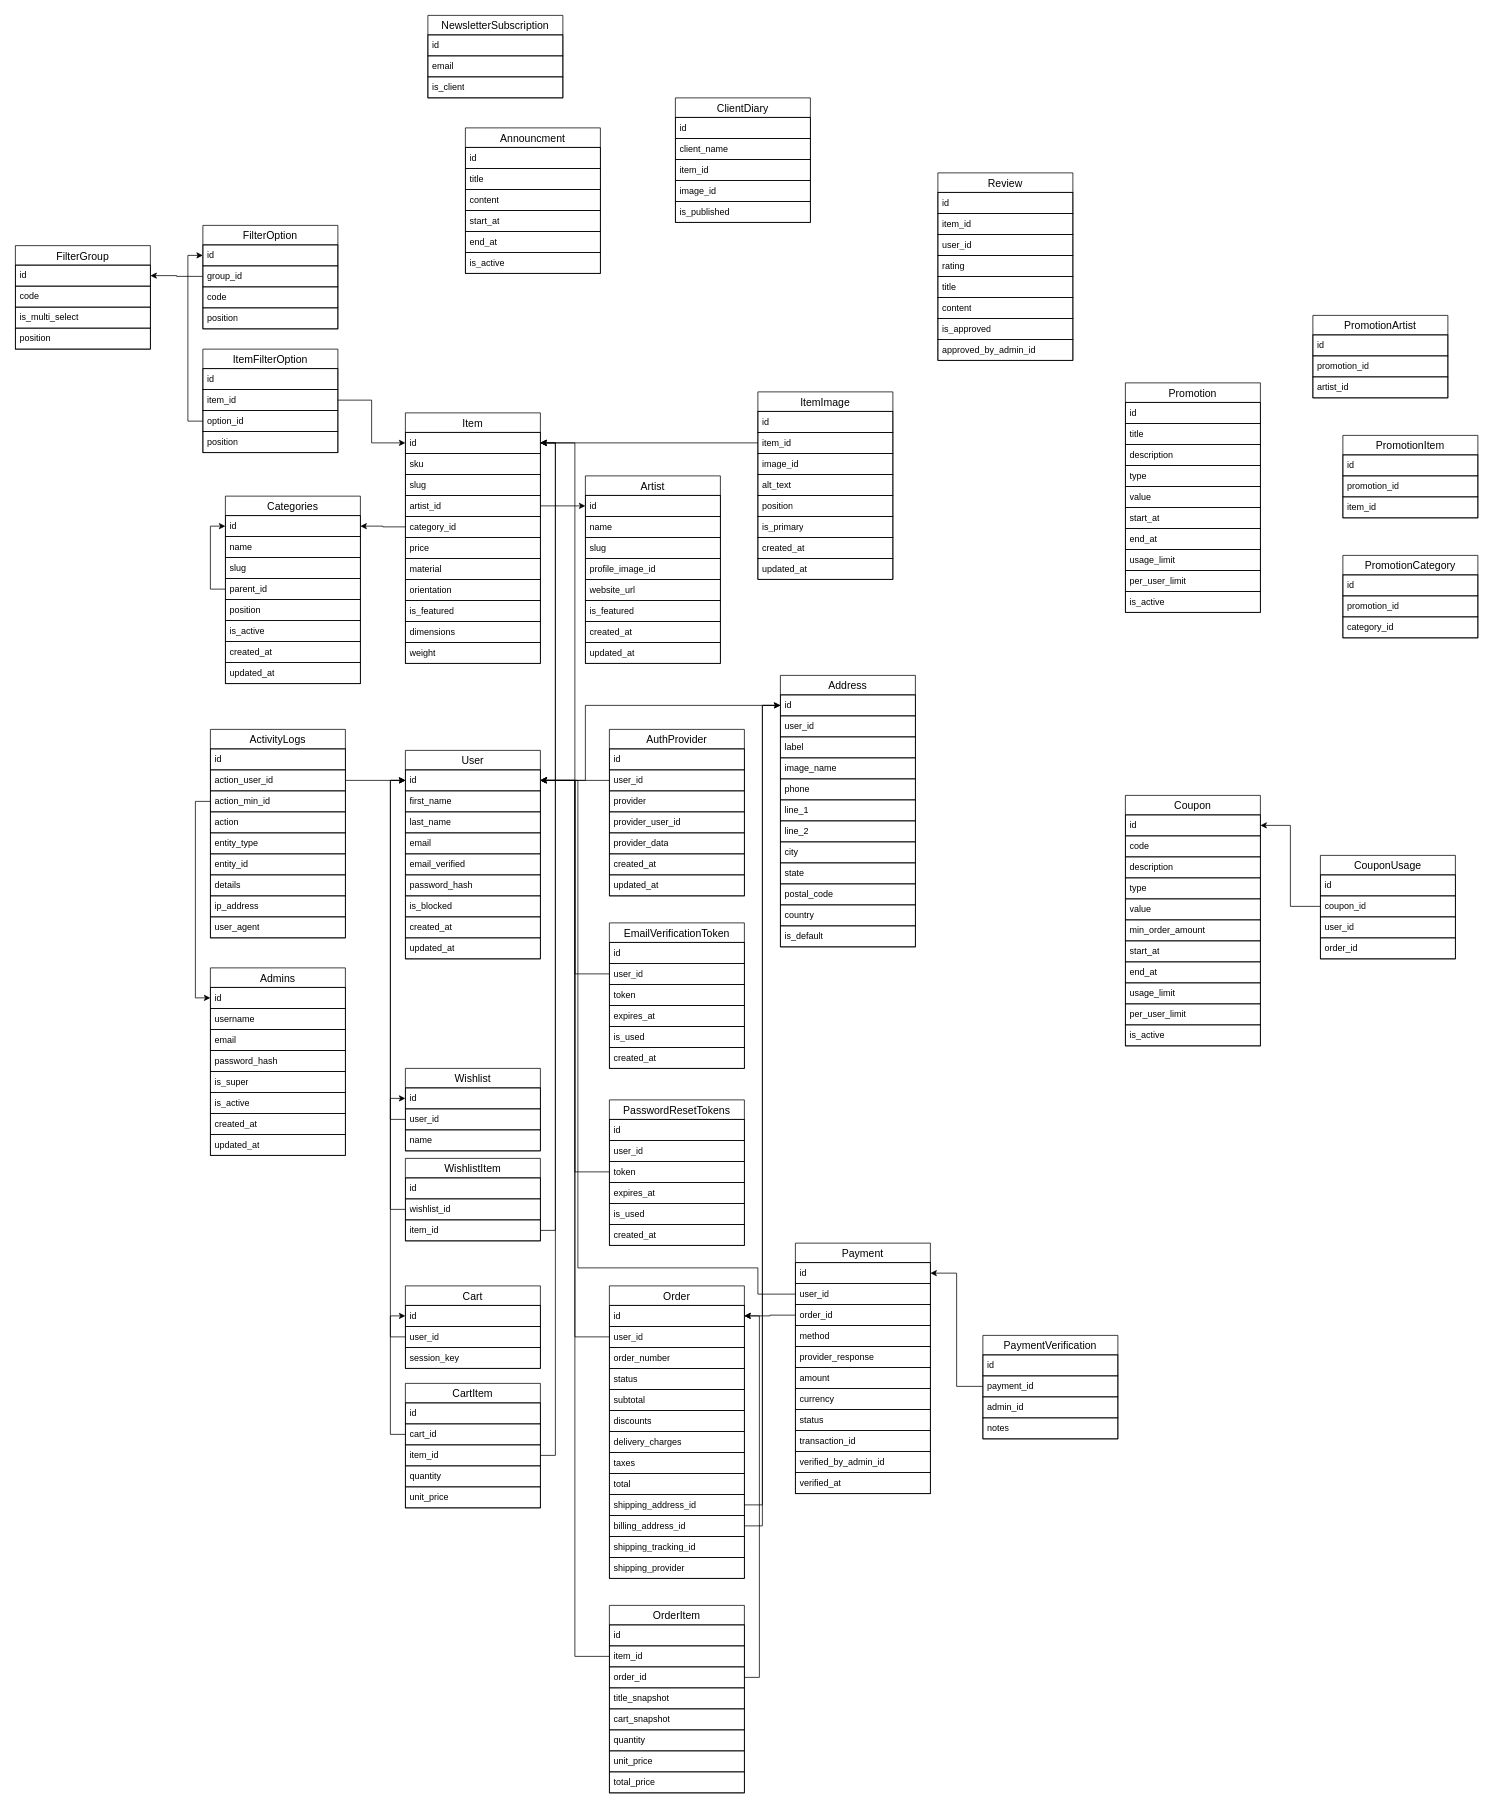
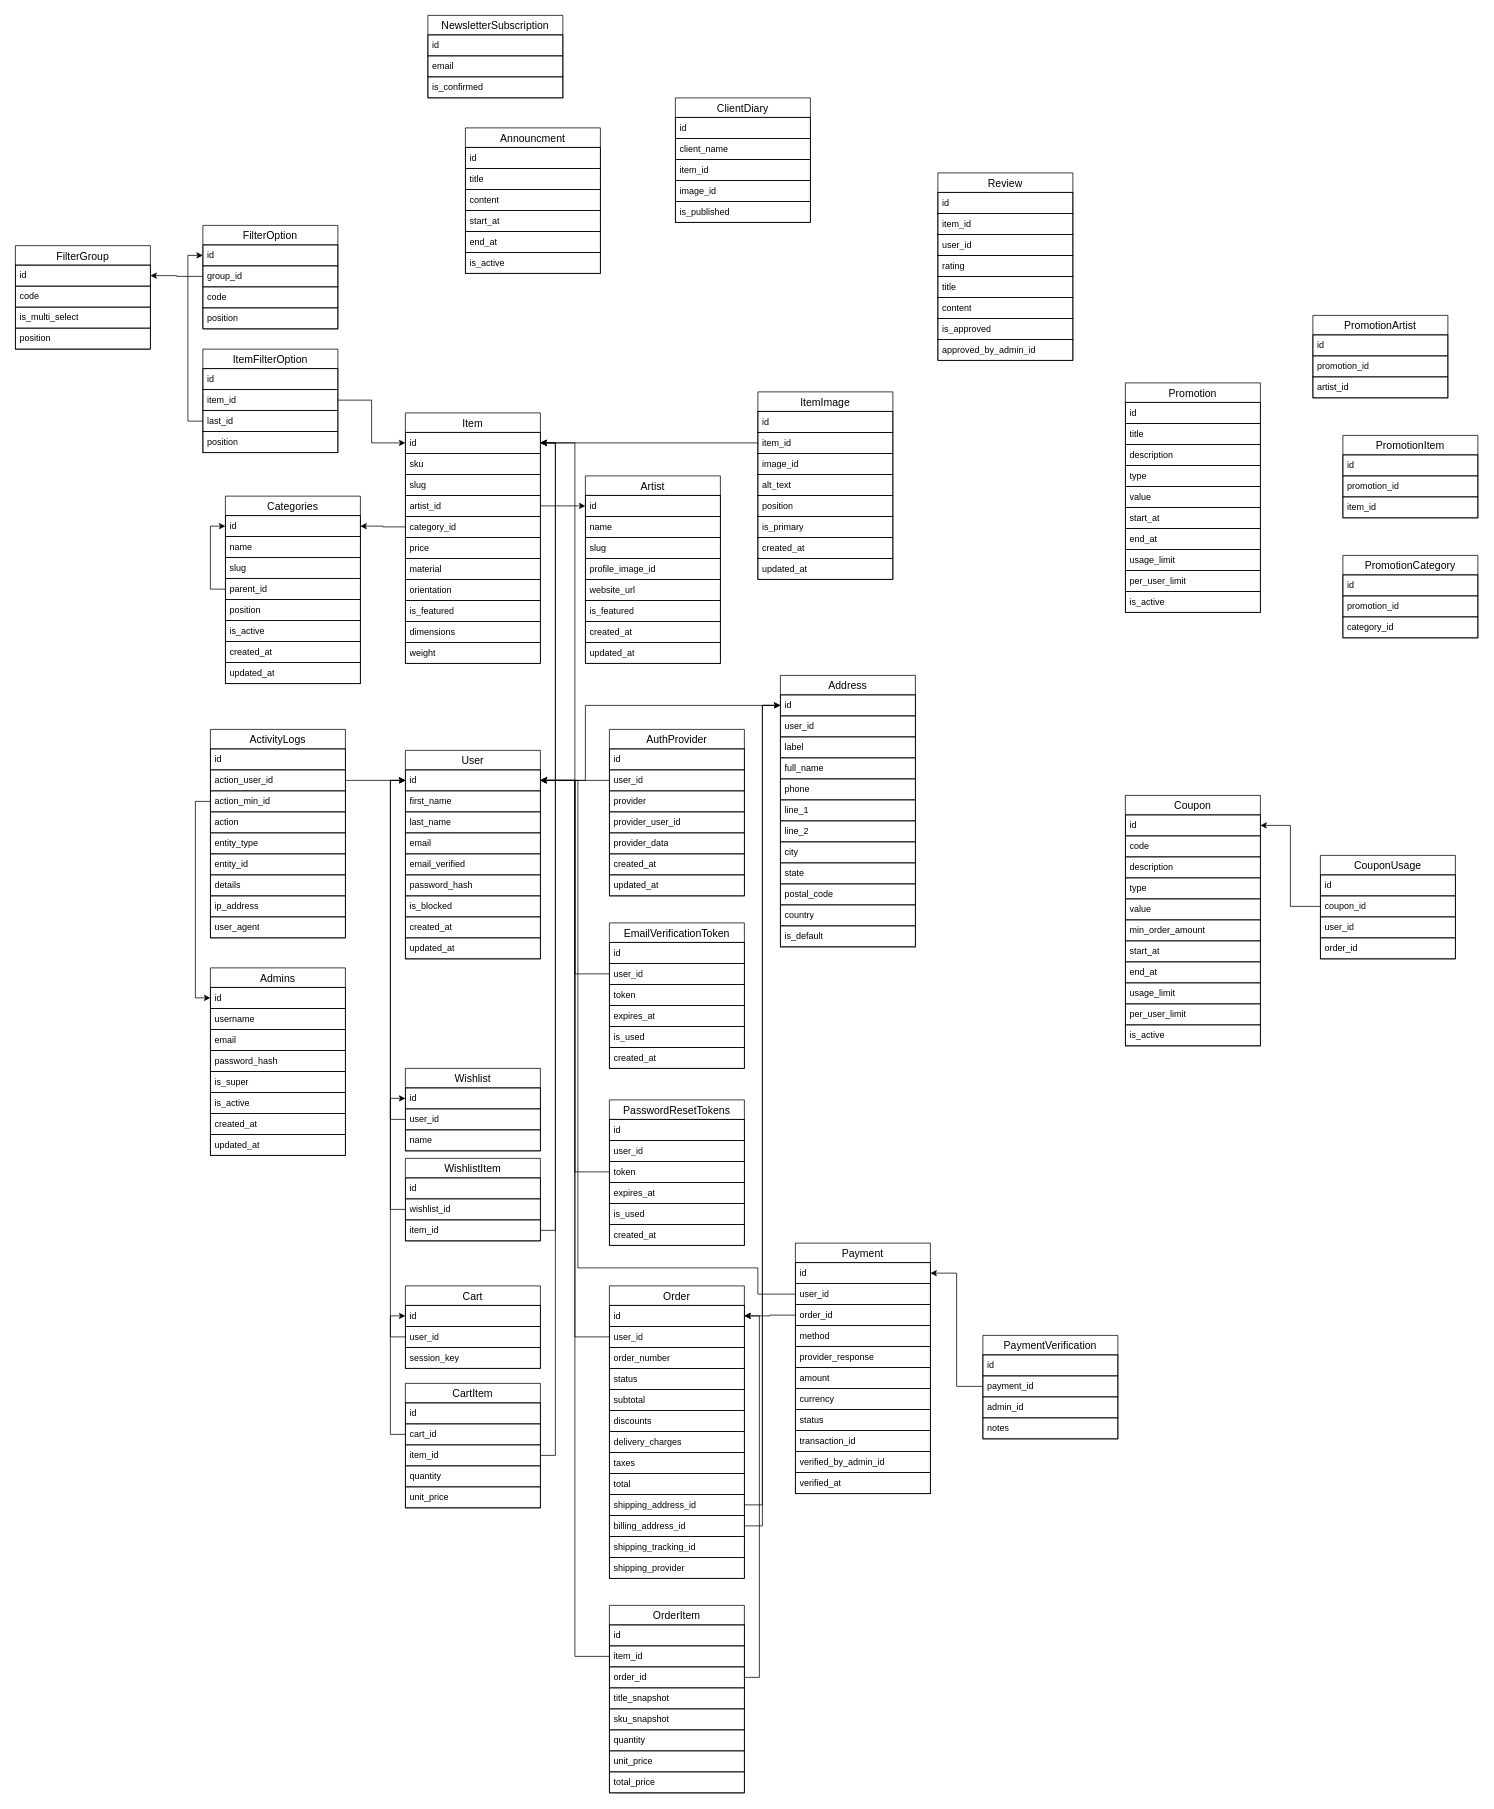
- <mxCell id="264" value="is_client" style="text;strokeColor=default;fillColor=none;spacingLeft=4;spacingRight=4;overflow=hidden;rotatable=0;points=[[0,0.5],[1,0.5]];portConstraint=eastwest;fontSize=12;whiteSpace=wrap;html=1;spacing=2;" vertex="1" parent="261"><mxGeometry y="82" width="180" height="28" as="geometry" /></mxCell>
+ <mxCell id="264" value="is_confirmed" style="text;strokeColor=default;fillColor=none;spacingLeft=4;spacingRight=4;overflow=hidden;rotatable=0;points=[[0,0.5],[1,0.5]];portConstraint=eastwest;fontSize=12;whiteSpace=wrap;html=1;spacing=2;" vertex="1" parent="261"><mxGeometry y="82" width="180" height="28" as="geometry" /></mxCell>
- <mxCell id="115" value="option_id" style="text;strokeColor=default;fillColor=none;spacingLeft=4;spacingRight=4;overflow=hidden;rotatable=0;points=[[0,0.5],[1,0.5]];portConstraint=eastwest;fontSize=12;whiteSpace=wrap;html=1;spacing=2;" vertex="1" parent="112"><mxGeometry y="82" width="180" height="28" as="geometry" /></mxCell>
+ <mxCell id="115" value="last_id" style="text;strokeColor=default;fillColor=none;spacingLeft=4;spacingRight=4;overflow=hidden;rotatable=0;points=[[0,0.5],[1,0.5]];portConstraint=eastwest;fontSize=12;whiteSpace=wrap;html=1;spacing=2;" vertex="1" parent="112"><mxGeometry y="82" width="180" height="28" as="geometry" /></mxCell>
- <mxCell id="147" value="image_name" style="text;strokeColor=default;fillColor=none;spacingLeft=4;spacingRight=4;overflow=hidden;rotatable=0;points=[[0,0.5],[1,0.5]];portConstraint=eastwest;fontSize=12;whiteSpace=wrap;html=1;spacing=2;" vertex="1" parent="143"><mxGeometry y="110" width="180" height="28" as="geometry" /></mxCell>
+ <mxCell id="147" value="full_name" style="text;strokeColor=default;fillColor=none;spacingLeft=4;spacingRight=4;overflow=hidden;rotatable=0;points=[[0,0.5],[1,0.5]];portConstraint=eastwest;fontSize=12;whiteSpace=wrap;html=1;spacing=2;" vertex="1" parent="143"><mxGeometry y="110" width="180" height="28" as="geometry" /></mxCell>
- <mxCell id="176" value="cart_snapshot" style="text;strokeColor=default;fillColor=none;spacingLeft=4;spacingRight=4;overflow=hidden;rotatable=0;points=[[0,0.5],[1,0.5]];portConstraint=eastwest;fontSize=12;whiteSpace=wrap;html=1;spacing=2;" vertex="1" parent="171"><mxGeometry y="138" width="180" height="28" as="geometry" /></mxCell>
+ <mxCell id="176" value="sku_snapshot" style="text;strokeColor=default;fillColor=none;spacingLeft=4;spacingRight=4;overflow=hidden;rotatable=0;points=[[0,0.5],[1,0.5]];portConstraint=eastwest;fontSize=12;whiteSpace=wrap;html=1;spacing=2;" vertex="1" parent="171"><mxGeometry y="138" width="180" height="28" as="geometry" /></mxCell>
